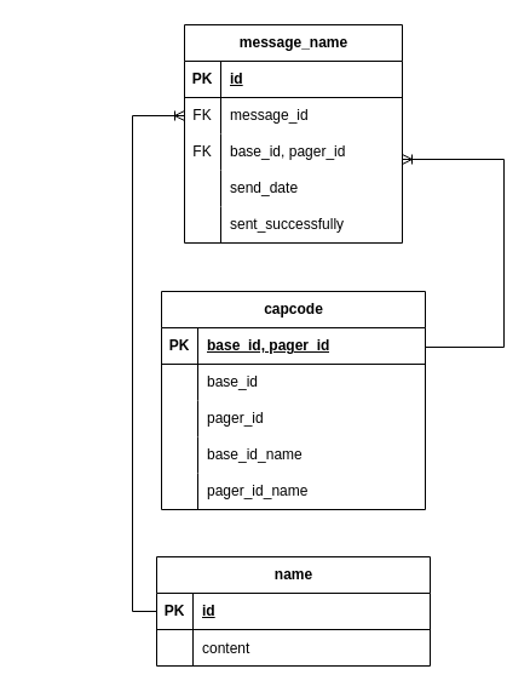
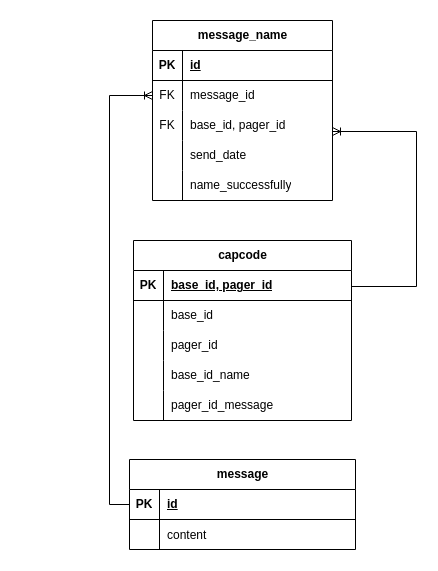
- <mxCell id="42" value="sent_successfully" style="shape=partialRectangle;connectable=0;fillColor=none;top=0;left=0;bottom=0;right=0;align=left;spacingLeft=6;overflow=hidden;whiteSpace=wrap;html=1;" parent="40" vertex="1"><mxGeometry x="30" width="150" height="30" as="geometry"><mxRectangle width="150" height="30" as="alternateBounds" /></mxGeometry></mxCell>
+ <mxCell id="42" value="name_successfully" style="shape=partialRectangle;connectable=0;fillColor=none;top=0;left=0;bottom=0;right=0;align=left;spacingLeft=6;overflow=hidden;whiteSpace=wrap;html=1;" parent="40" vertex="1"><mxGeometry x="30" width="150" height="30" as="geometry"><mxRectangle width="150" height="30" as="alternateBounds" /></mxGeometry></mxCell>
- <mxCell id="17" value="pager_id_name" style="shape=partialRectangle;connectable=0;fillColor=none;top=0;left=0;bottom=0;right=0;align=left;spacingLeft=6;overflow=hidden;whiteSpace=wrap;html=1;" parent="15" vertex="1"><mxGeometry x="30" width="188" height="30" as="geometry"><mxRectangle width="188" height="30" as="alternateBounds" /></mxGeometry></mxCell>
+ <mxCell id="17" value="pager_id_message" style="shape=partialRectangle;connectable=0;fillColor=none;top=0;left=0;bottom=0;right=0;align=left;spacingLeft=6;overflow=hidden;whiteSpace=wrap;html=1;" parent="15" vertex="1"><mxGeometry x="30" width="188" height="30" as="geometry"><mxRectangle width="188" height="30" as="alternateBounds" /></mxGeometry></mxCell>
- <mxCell id="18" value="name" style="shape=table;startSize=30;container=1;collapsible=1;childLayout=tableLayout;fixedRows=1;rowLines=0;fontStyle=1;align=center;resizeLast=1;html=1;" parent="1" vertex="1"><mxGeometry x="129" y="459" width="226" height="90" as="geometry" /></mxCell>
+ <mxCell id="18" value="message" style="shape=table;startSize=30;container=1;collapsible=1;childLayout=tableLayout;fixedRows=1;rowLines=0;fontStyle=1;align=center;resizeLast=1;html=1;" parent="1" vertex="1"><mxGeometry x="129" y="459" width="226" height="90" as="geometry" /></mxCell>
